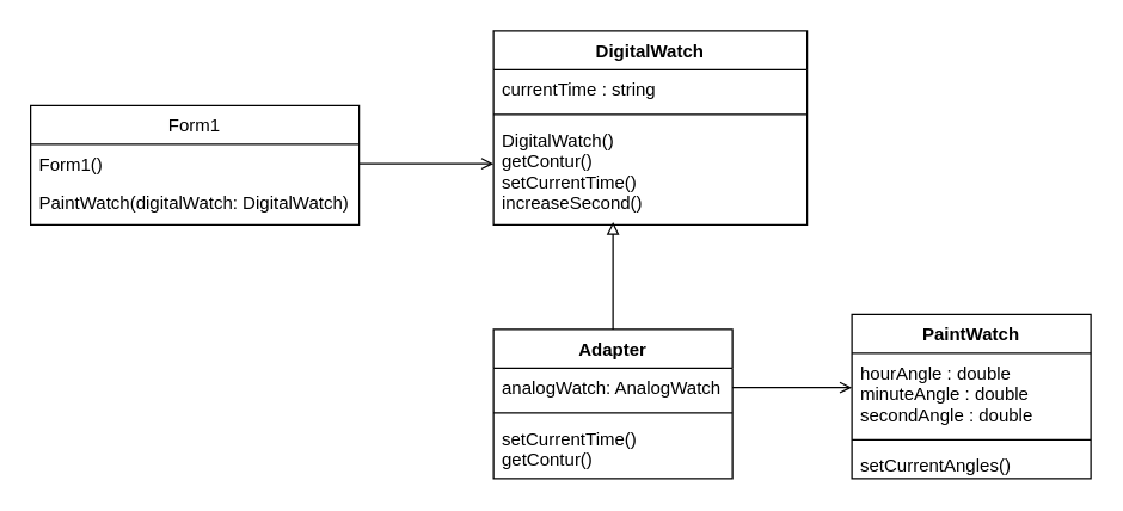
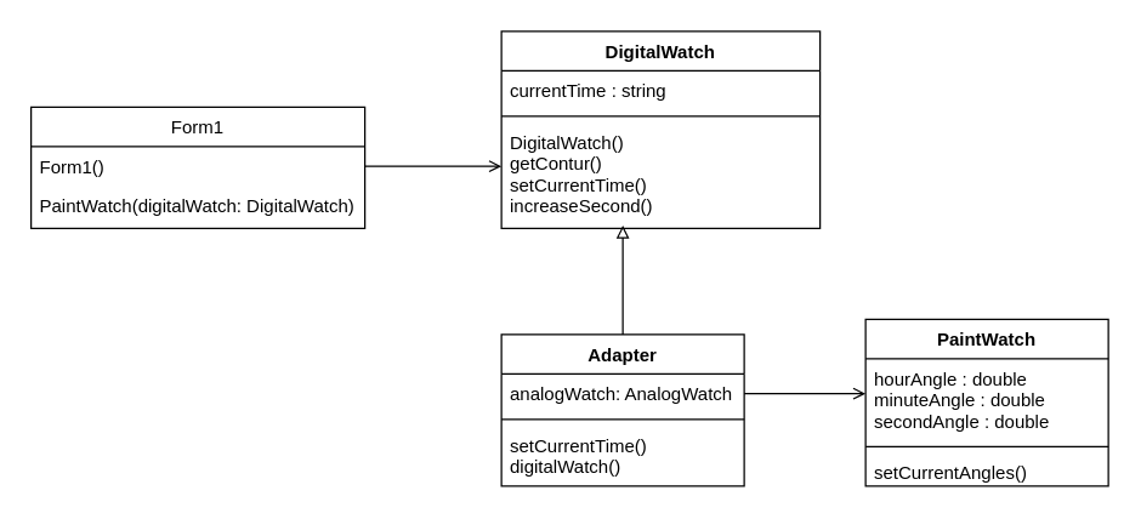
- <mxCell id="6" value="setCurrentTime()&#10;getContur()" style="text;strokeColor=none;fillColor=none;align=left;verticalAlign=top;spacingLeft=4;spacingRight=4;overflow=hidden;rotatable=0;points=[[0,0.5],[1,0.5]];portConstraint=eastwest;" parent="3" vertex="1"><mxGeometry y="60" width="160" height="40" as="geometry" /></mxCell>
+ <mxCell id="6" value="setCurrentTime()&#10;digitalWatch()" style="text;strokeColor=none;fillColor=none;align=left;verticalAlign=top;spacingLeft=4;spacingRight=4;overflow=hidden;rotatable=0;points=[[0,0.5],[1,0.5]];portConstraint=eastwest;" parent="3" vertex="1"><mxGeometry y="60" width="160" height="40" as="geometry" /></mxCell>
